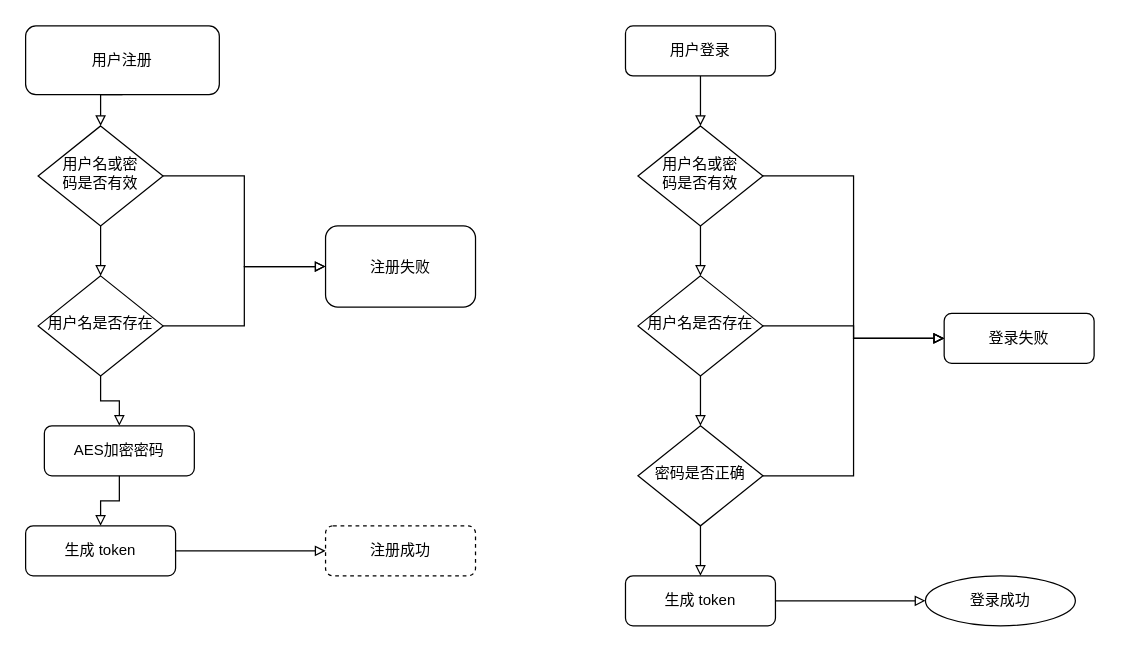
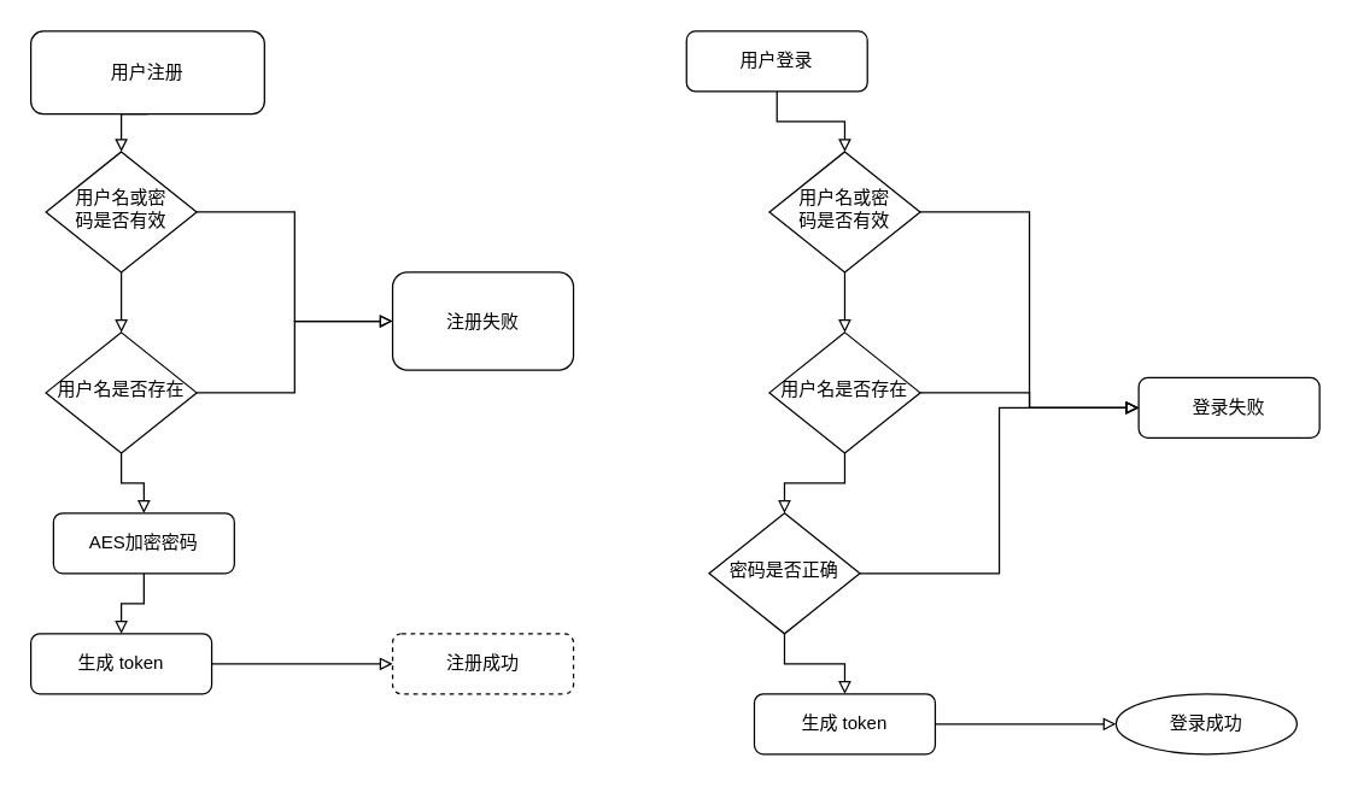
- <mxCell id="18" value="用户登录" style="rounded=1;whiteSpace=wrap;html=1;fontSize=12;glass=0;strokeWidth=1;shadow=0;" vertex="1" parent="1"><mxGeometry x="500" y="20" width="120" height="40" as="geometry" /></mxCell>
+ <mxCell id="18" value="用户登录" style="rounded=1;whiteSpace=wrap;html=1;fontSize=12;glass=0;strokeWidth=1;shadow=0;" vertex="1" parent="1"><mxGeometry x="455" y="20" width="120" height="40" as="geometry" /></mxCell>
- <mxCell id="30" value="密码是否正确" style="rhombus;whiteSpace=wrap;html=1;shadow=0;fontFamily=Helvetica;fontSize=12;align=center;strokeWidth=1;spacing=6;spacingTop=-4;" vertex="1" parent="1"><mxGeometry x="510" y="340" width="100" height="80" as="geometry" /></mxCell>
+ <mxCell id="30" value="密码是否正确" style="rhombus;whiteSpace=wrap;html=1;shadow=0;fontFamily=Helvetica;fontSize=12;align=center;strokeWidth=1;spacing=6;spacingTop=-4;" vertex="1" parent="1"><mxGeometry x="470" y="340" width="100" height="80" as="geometry" /></mxCell>
